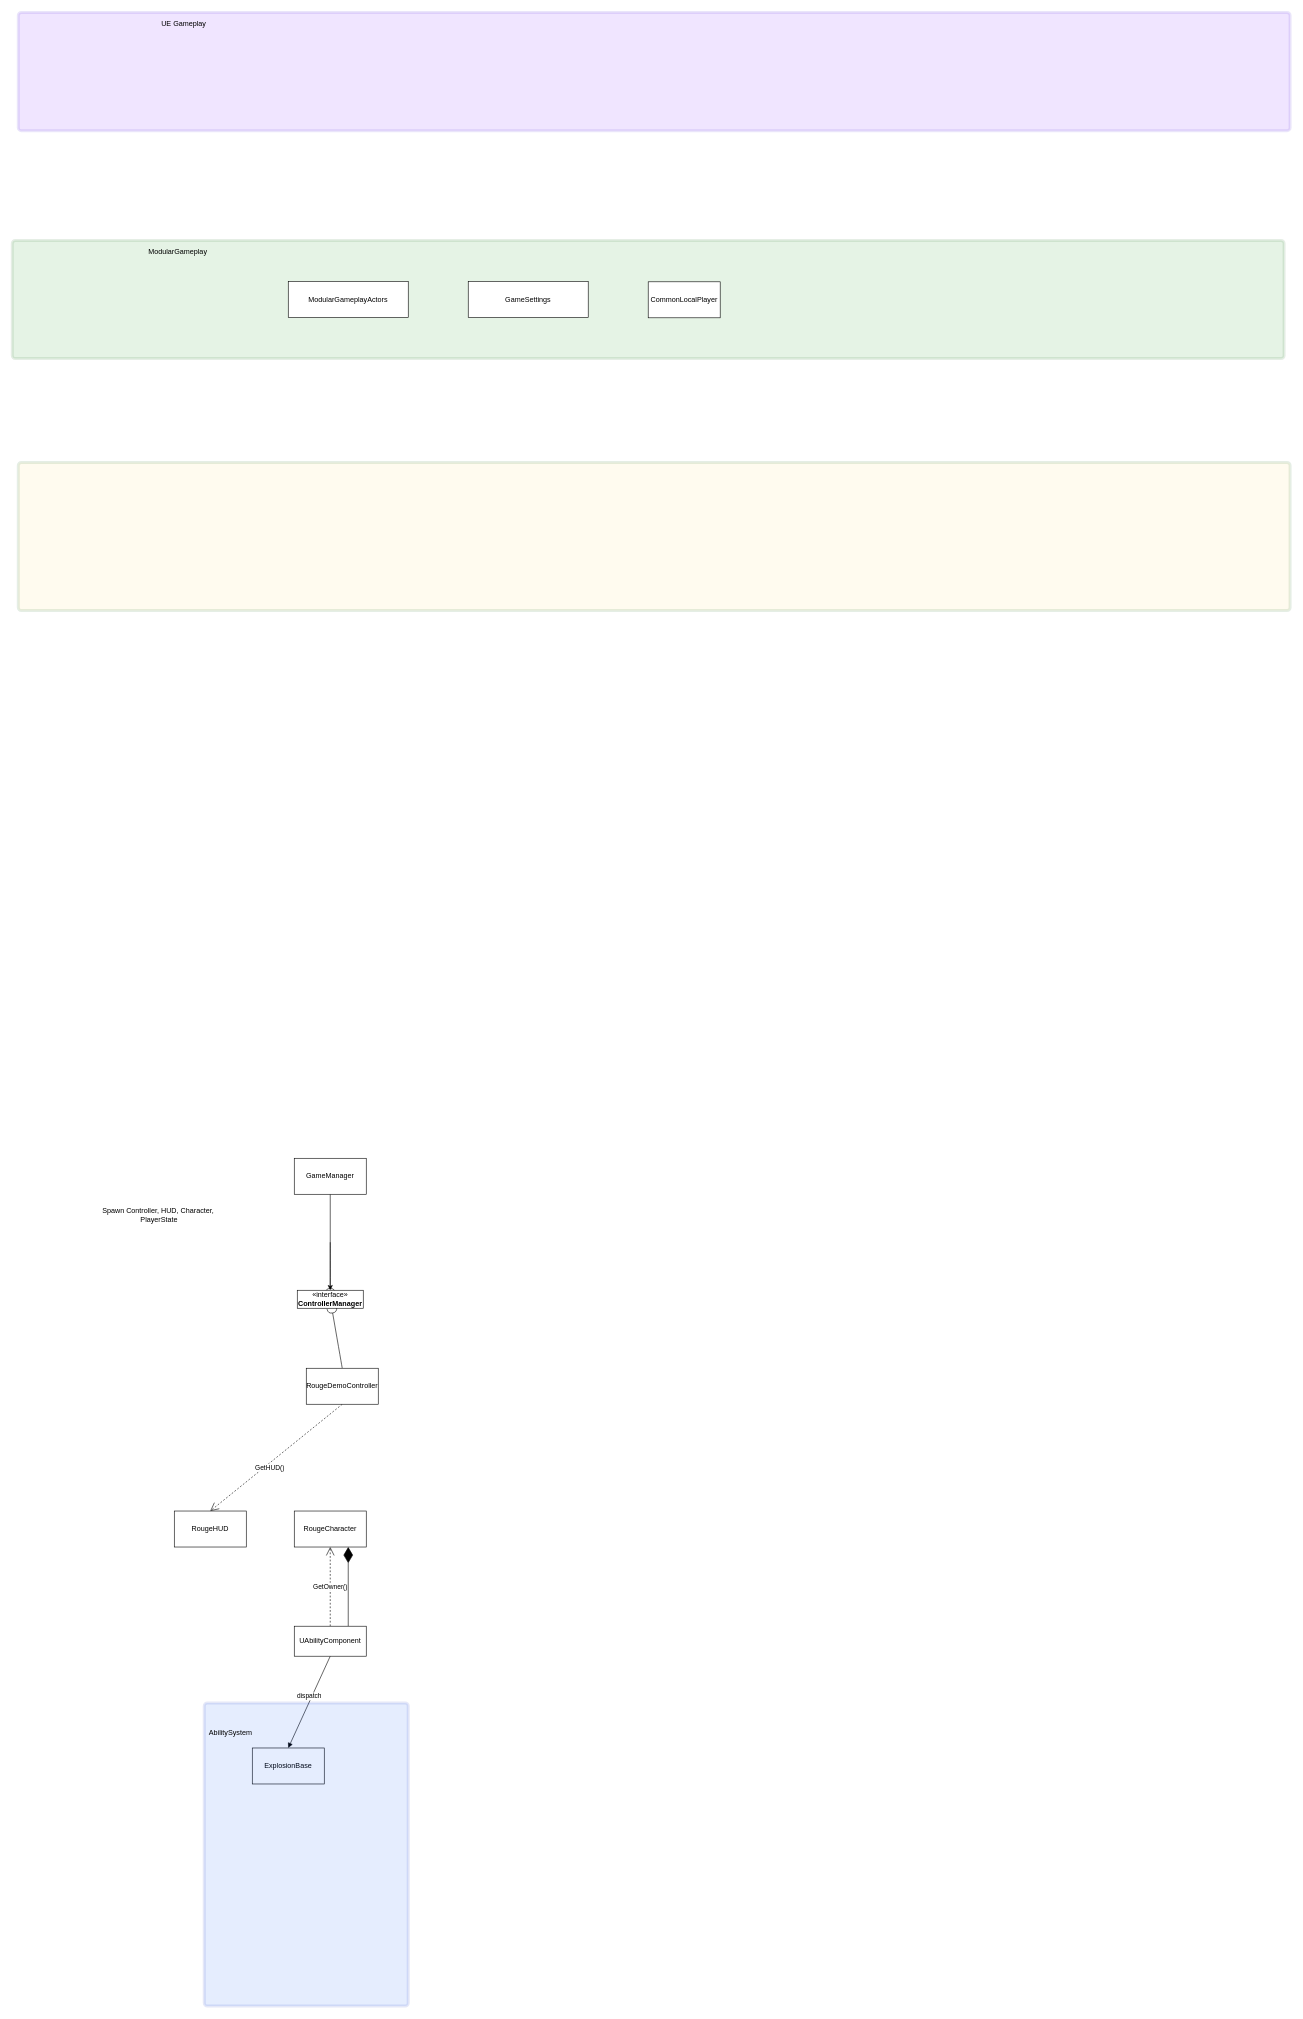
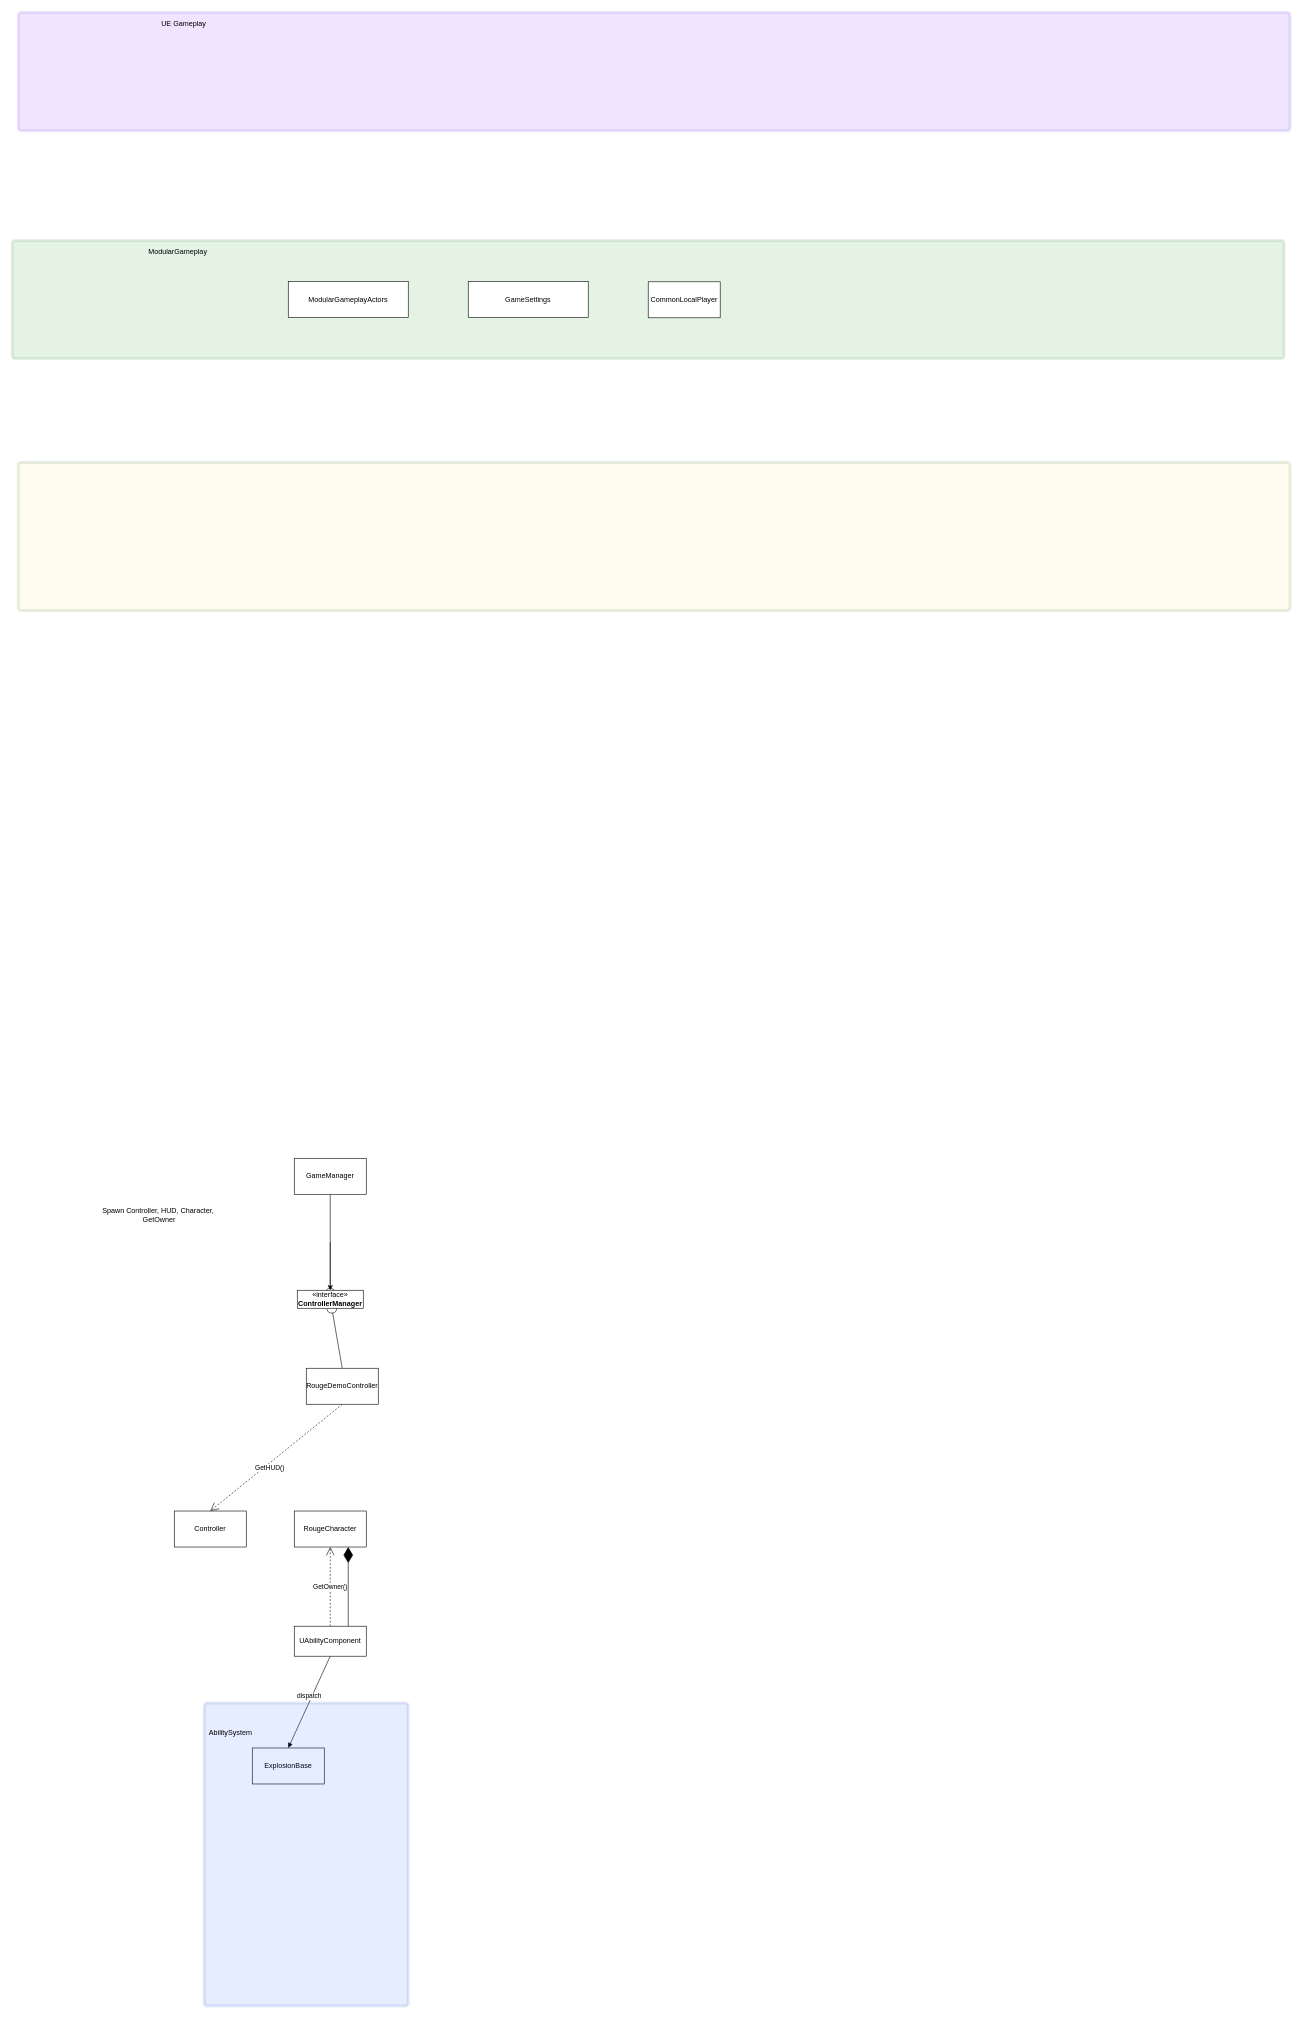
- <mxCell id="13" value="Spawn Controller, HUD, Character,&amp;nbsp; PlayerState" style="text;html=1;strokeColor=none;fillColor=none;align=center;verticalAlign=middle;whiteSpace=wrap;rounded=0;" vertex="1" parent="1"><mxGeometry x="150" y="2010" width="230" height="30" as="geometry" /></mxCell>
+ <mxCell id="13" value="Spawn Controller, HUD, Character,&amp;nbsp; GetOwner" style="text;html=1;strokeColor=none;fillColor=none;align=center;verticalAlign=middle;whiteSpace=wrap;rounded=0;" vertex="1" parent="1"><mxGeometry x="150" y="2010" width="230" height="30" as="geometry" /></mxCell>
- <mxCell id="17" value="RougeHUD" style="rounded=0;whiteSpace=wrap;html=1;" vertex="1" parent="1"><mxGeometry x="290" y="2518" width="120" height="60" as="geometry" /></mxCell>
+ <mxCell id="17" value="Controller" style="rounded=0;whiteSpace=wrap;html=1;" vertex="1" parent="1"><mxGeometry x="290" y="2518" width="120" height="60" as="geometry" /></mxCell>
